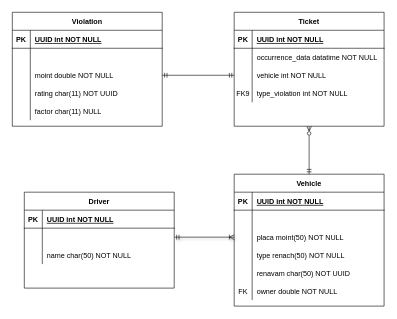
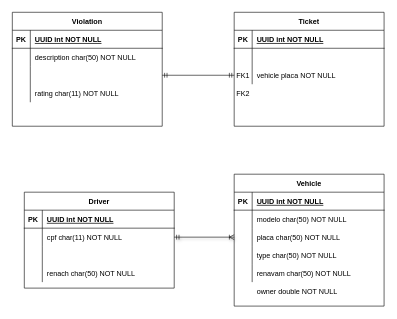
+ <mxCell id="55" value="description char(50) NOT NULL" style="shape=partialRectangle;overflow=hidden;connectable=0;fillColor=none;top=0;left=0;bottom=0;right=0;align=left;spacingLeft=6;" parent="53" vertex="1"><mxGeometry x="30" width="220" height="30" as="geometry"><mxRectangle width="220" height="30" as="alternateBounds" /></mxGeometry></mxCell>
- <mxCell id="28" value="occurrence_data datatime NOT NULL" style="shape=partialRectangle;overflow=hidden;connectable=0;fillColor=none;top=0;left=0;bottom=0;right=0;align=left;spacingLeft=6;" parent="26" vertex="1"><mxGeometry x="30" width="220" height="30" as="geometry"><mxRectangle width="220" height="30" as="alternateBounds" /></mxGeometry></mxCell>
- <mxCell id="58" value="moint double NOT NULL" style="shape=partialRectangle;overflow=hidden;connectable=0;fillColor=none;top=0;left=0;bottom=0;right=0;align=left;spacingLeft=6;" parent="56" vertex="1"><mxGeometry x="30" width="220" height="30" as="geometry"><mxRectangle width="220" height="30" as="alternateBounds" /></mxGeometry></mxCell>
+ <mxCell id="30" value="FK1" style="shape=partialRectangle;overflow=hidden;connectable=0;fillColor=none;top=0;left=0;bottom=0;right=0;" parent="29" vertex="1"><mxGeometry width="30" height="30" as="geometry"><mxRectangle width="30" height="30" as="alternateBounds" /></mxGeometry></mxCell>
- <mxCell id="31" value="vehicle int NOT NULL" style="shape=partialRectangle;overflow=hidden;connectable=0;fillColor=none;top=0;left=0;bottom=0;right=0;align=left;spacingLeft=6;" parent="29" vertex="1"><mxGeometry x="30" width="220" height="30" as="geometry"><mxRectangle width="220" height="30" as="alternateBounds" /></mxGeometry></mxCell>
+ <mxCell id="31" value="vehicle placa NOT NULL" style="shape=partialRectangle;overflow=hidden;connectable=0;fillColor=none;top=0;left=0;bottom=0;right=0;align=left;spacingLeft=6;" parent="29" vertex="1"><mxGeometry x="30" width="220" height="30" as="geometry"><mxRectangle width="220" height="30" as="alternateBounds" /></mxGeometry></mxCell>
- <mxCell id="34" value="type_violation int NOT NULL" style="shape=partialRectangle;overflow=hidden;connectable=0;fillColor=none;top=0;left=0;bottom=0;right=0;align=left;spacingLeft=6;" parent="32" vertex="1"><mxGeometry x="30" width="220" height="30" as="geometry"><mxRectangle width="220" height="30" as="alternateBounds" /></mxGeometry></mxCell>
- <mxCell id="61" value="rating char(11) NOT UUID" style="shape=partialRectangle;overflow=hidden;connectable=0;fillColor=none;top=0;left=0;bottom=0;right=0;align=left;spacingLeft=6;" parent="59" vertex="1"><mxGeometry x="30" width="220" height="30" as="geometry"><mxRectangle width="220" height="30" as="alternateBounds" /></mxGeometry></mxCell>
+ <mxCell id="61" value="rating char(11) NOT NULL" style="shape=partialRectangle;overflow=hidden;connectable=0;fillColor=none;top=0;left=0;bottom=0;right=0;align=left;spacingLeft=6;" parent="59" vertex="1"><mxGeometry x="30" width="220" height="30" as="geometry"><mxRectangle width="220" height="30" as="alternateBounds" /></mxGeometry></mxCell>
- <mxCell id="33" value="FK9" style="shape=partialRectangle;overflow=hidden;connectable=0;fillColor=none;top=0;left=0;bottom=0;right=0;" parent="32" vertex="1"><mxGeometry width="30" height="30" as="geometry"><mxRectangle width="30" height="30" as="alternateBounds" /></mxGeometry></mxCell>
+ <mxCell id="33" value="FK2" style="shape=partialRectangle;overflow=hidden;connectable=0;fillColor=none;top=0;left=0;bottom=0;right=0;" parent="32" vertex="1"><mxGeometry width="30" height="30" as="geometry"><mxRectangle width="30" height="30" as="alternateBounds" /></mxGeometry></mxCell>
- <mxCell id="64" value="factor char(11) NULL" style="shape=partialRectangle;overflow=hidden;connectable=0;fillColor=none;top=0;left=0;bottom=0;right=0;align=left;spacingLeft=6;" parent="62" vertex="1"><mxGeometry x="30" width="220" height="30" as="geometry"><mxRectangle width="220" height="30" as="alternateBounds" /></mxGeometry></mxCell>
- <mxCell id="21" style="edgeStyle=orthogonalEdgeStyle;rounded=0;orthogonalLoop=1;jettySize=auto;html=1;exitX=0.5;exitY=1;exitDx=0;exitDy=0;endArrow=ERmandOne;endFill=0;startArrow=ERzeroToMany;startFill=0;" parent="1" source="22" target="2" edge="1"><mxGeometry relative="1" as="geometry" /></mxCell>
+ <mxCell id="8" value="modelo char(50) NOT NULL" style="shape=partialRectangle;overflow=hidden;connectable=0;fillColor=none;top=0;left=0;bottom=0;right=0;align=left;spacingLeft=6;" parent="6" vertex="1"><mxGeometry x="30" width="220" height="30" as="geometry"><mxRectangle width="220" height="30" as="alternateBounds" /></mxGeometry></mxCell>
+ <mxCell id="41" value="cpf char(11) NOT NULL" style="shape=partialRectangle;overflow=hidden;connectable=0;fillColor=none;top=0;left=0;bottom=0;right=0;align=left;spacingLeft=6;" parent="39" vertex="1"><mxGeometry x="30" width="220" height="30" as="geometry"><mxRectangle width="220" height="30" as="alternateBounds" /></mxGeometry></mxCell>
- <mxCell id="11" value="placa moint(50) NOT NULL" style="shape=partialRectangle;overflow=hidden;connectable=0;fillColor=none;top=0;left=0;bottom=0;right=0;align=left;spacingLeft=6;" parent="9" vertex="1"><mxGeometry x="30" width="220" height="30" as="geometry"><mxRectangle width="220" height="30" as="alternateBounds" /></mxGeometry></mxCell>
+ <mxCell id="11" value="placa char(50) NOT NULL" style="shape=partialRectangle;overflow=hidden;connectable=0;fillColor=none;top=0;left=0;bottom=0;right=0;align=left;spacingLeft=6;" parent="9" vertex="1"><mxGeometry x="30" width="220" height="30" as="geometry"><mxRectangle width="220" height="30" as="alternateBounds" /></mxGeometry></mxCell>
- <mxCell id="44" value="name char(50) NOT NULL" style="shape=partialRectangle;overflow=hidden;connectable=0;fillColor=none;top=0;left=0;bottom=0;right=0;align=left;spacingLeft=6;" parent="42" vertex="1"><mxGeometry x="30" width="220" height="30" as="geometry"><mxRectangle width="220" height="30" as="alternateBounds" /></mxGeometry></mxCell>
- <mxCell id="14" value="type renach(50) NOT NULL" style="shape=partialRectangle;overflow=hidden;connectable=0;fillColor=none;top=0;left=0;bottom=0;right=0;align=left;spacingLeft=6;" parent="12" vertex="1"><mxGeometry x="30" width="220" height="30" as="geometry"><mxRectangle width="220" height="30" as="alternateBounds" /></mxGeometry></mxCell>
+ <mxCell id="14" value="type char(50) NOT NULL" style="shape=partialRectangle;overflow=hidden;connectable=0;fillColor=none;top=0;left=0;bottom=0;right=0;align=left;spacingLeft=6;" parent="12" vertex="1"><mxGeometry x="30" width="220" height="30" as="geometry"><mxRectangle width="220" height="30" as="alternateBounds" /></mxGeometry></mxCell>
+ <mxCell id="47" value="renach char(50) NOT NULL" style="shape=partialRectangle;overflow=hidden;connectable=0;fillColor=none;top=0;left=0;bottom=0;right=0;align=left;spacingLeft=6;" parent="45" vertex="1"><mxGeometry x="30" width="220" height="30" as="geometry"><mxRectangle width="220" height="30" as="alternateBounds" /></mxGeometry></mxCell>
- <mxCell id="17" value="renavam char(50) NOT UUID" style="shape=partialRectangle;overflow=hidden;connectable=0;fillColor=none;top=0;left=0;bottom=0;right=0;align=left;spacingLeft=6;" parent="15" vertex="1"><mxGeometry x="30" width="220" height="30" as="geometry"><mxRectangle width="220" height="30" as="alternateBounds" /></mxGeometry></mxCell>
+ <mxCell id="17" value="renavam char(50) NOT NULL" style="shape=partialRectangle;overflow=hidden;connectable=0;fillColor=none;top=0;left=0;bottom=0;right=0;align=left;spacingLeft=6;" parent="15" vertex="1"><mxGeometry x="30" width="220" height="30" as="geometry"><mxRectangle width="220" height="30" as="alternateBounds" /></mxGeometry></mxCell>
- <mxCell id="19" value="FK" style="shape=partialRectangle;overflow=hidden;connectable=0;fillColor=none;top=0;left=0;bottom=0;right=0;" parent="18" vertex="1"><mxGeometry width="30" height="30" as="geometry"><mxRectangle width="30" height="30" as="alternateBounds" /></mxGeometry></mxCell>
